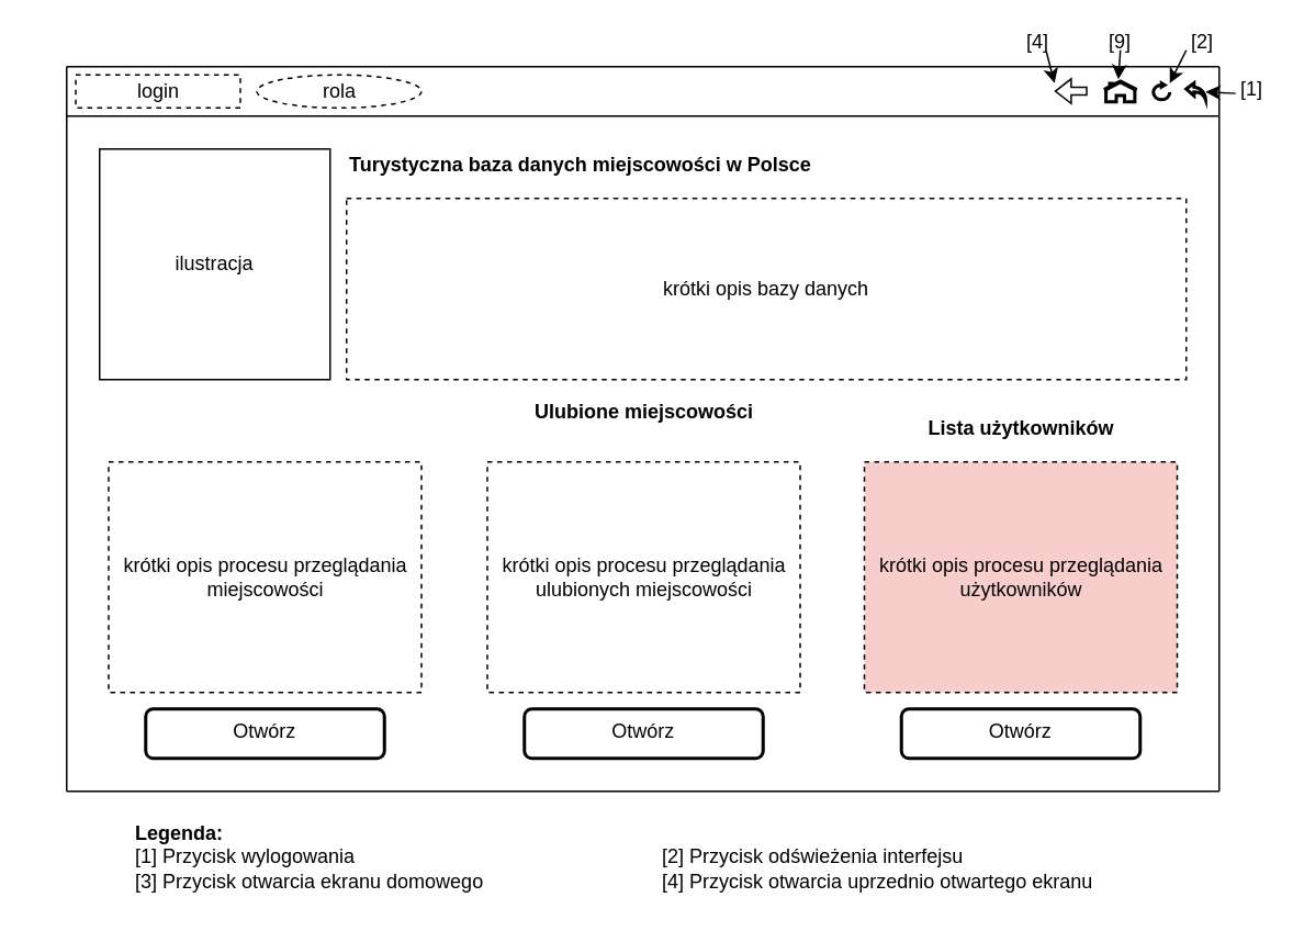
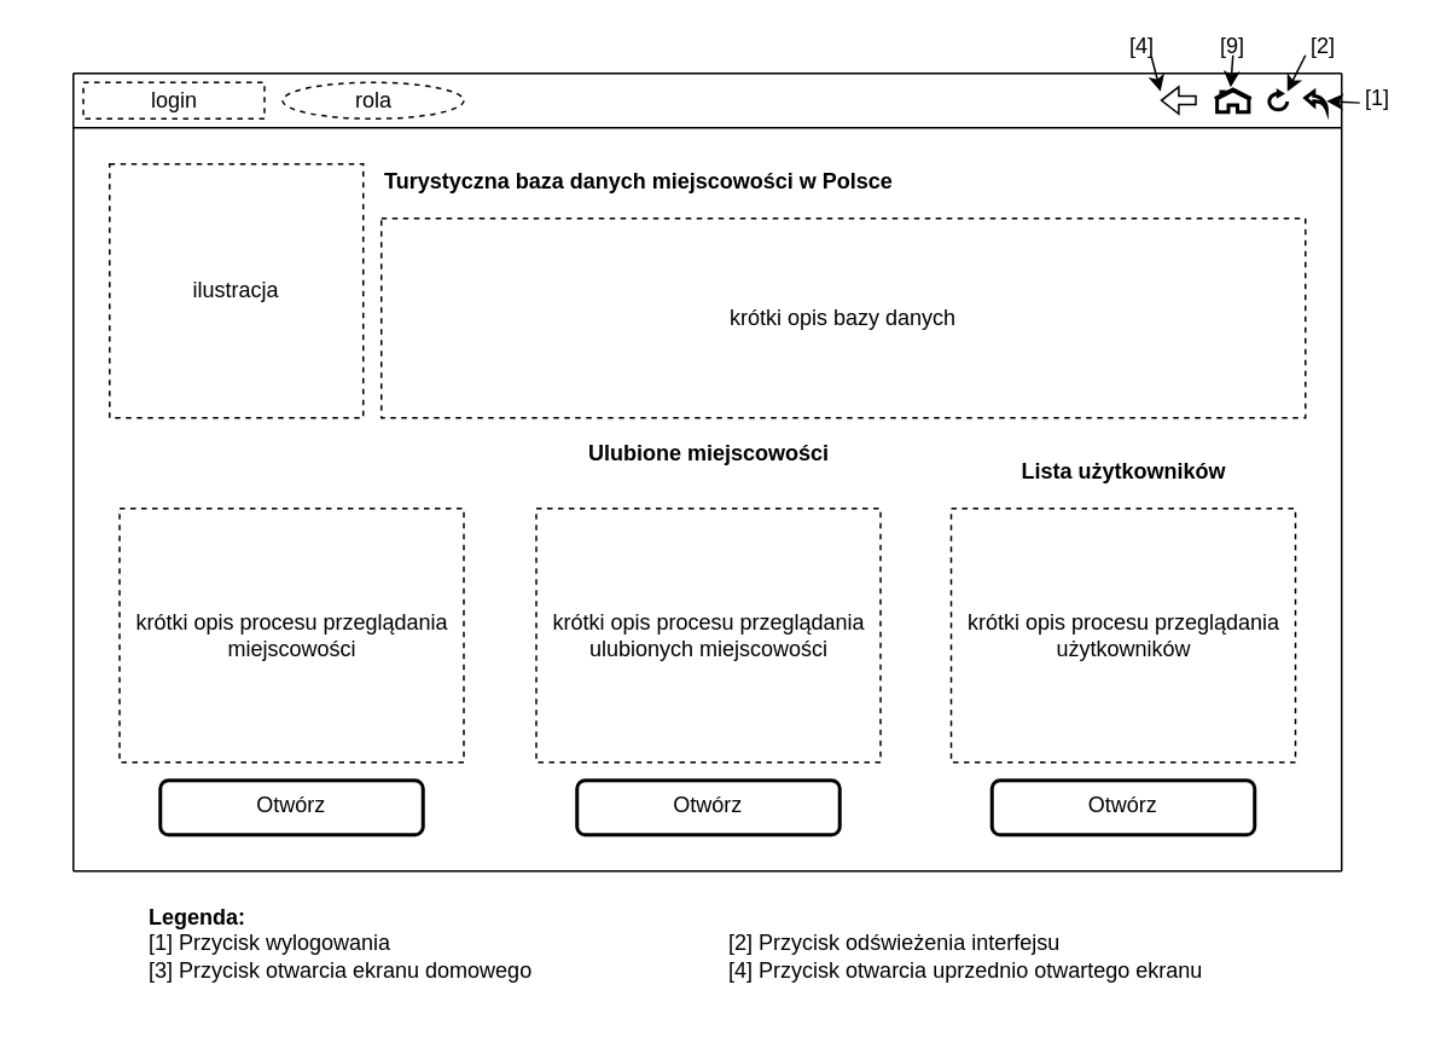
- <mxCell id="5" value="ilustracja" style="whiteSpace=wrap;html=1;aspect=fixed;dashed=0;" parent="1" vertex="1"><mxGeometry x="60" y="90" width="140" height="140" as="geometry" /></mxCell>
+ <mxCell id="5" value="ilustracja" style="whiteSpace=wrap;html=1;aspect=fixed;dashed=1;" parent="1" vertex="1"><mxGeometry x="60" y="90" width="140" height="140" as="geometry" /></mxCell>
- <mxCell id="32" value="krótki opis procesu przeglądania użytkowników" style="rounded=0;whiteSpace=wrap;html=1;dashed=1;align=center;verticalAlign=middle;fillColor=#f8cecc;" parent="1" vertex="1"><mxGeometry x="524.5" y="280" width="190" height="140" as="geometry" /></mxCell>
+ <mxCell id="32" value="krótki opis procesu przeglądania użytkowników" style="rounded=0;whiteSpace=wrap;html=1;dashed=1;align=center;verticalAlign=middle;" parent="1" vertex="1"><mxGeometry x="524.5" y="280" width="190" height="140" as="geometry" /></mxCell>
